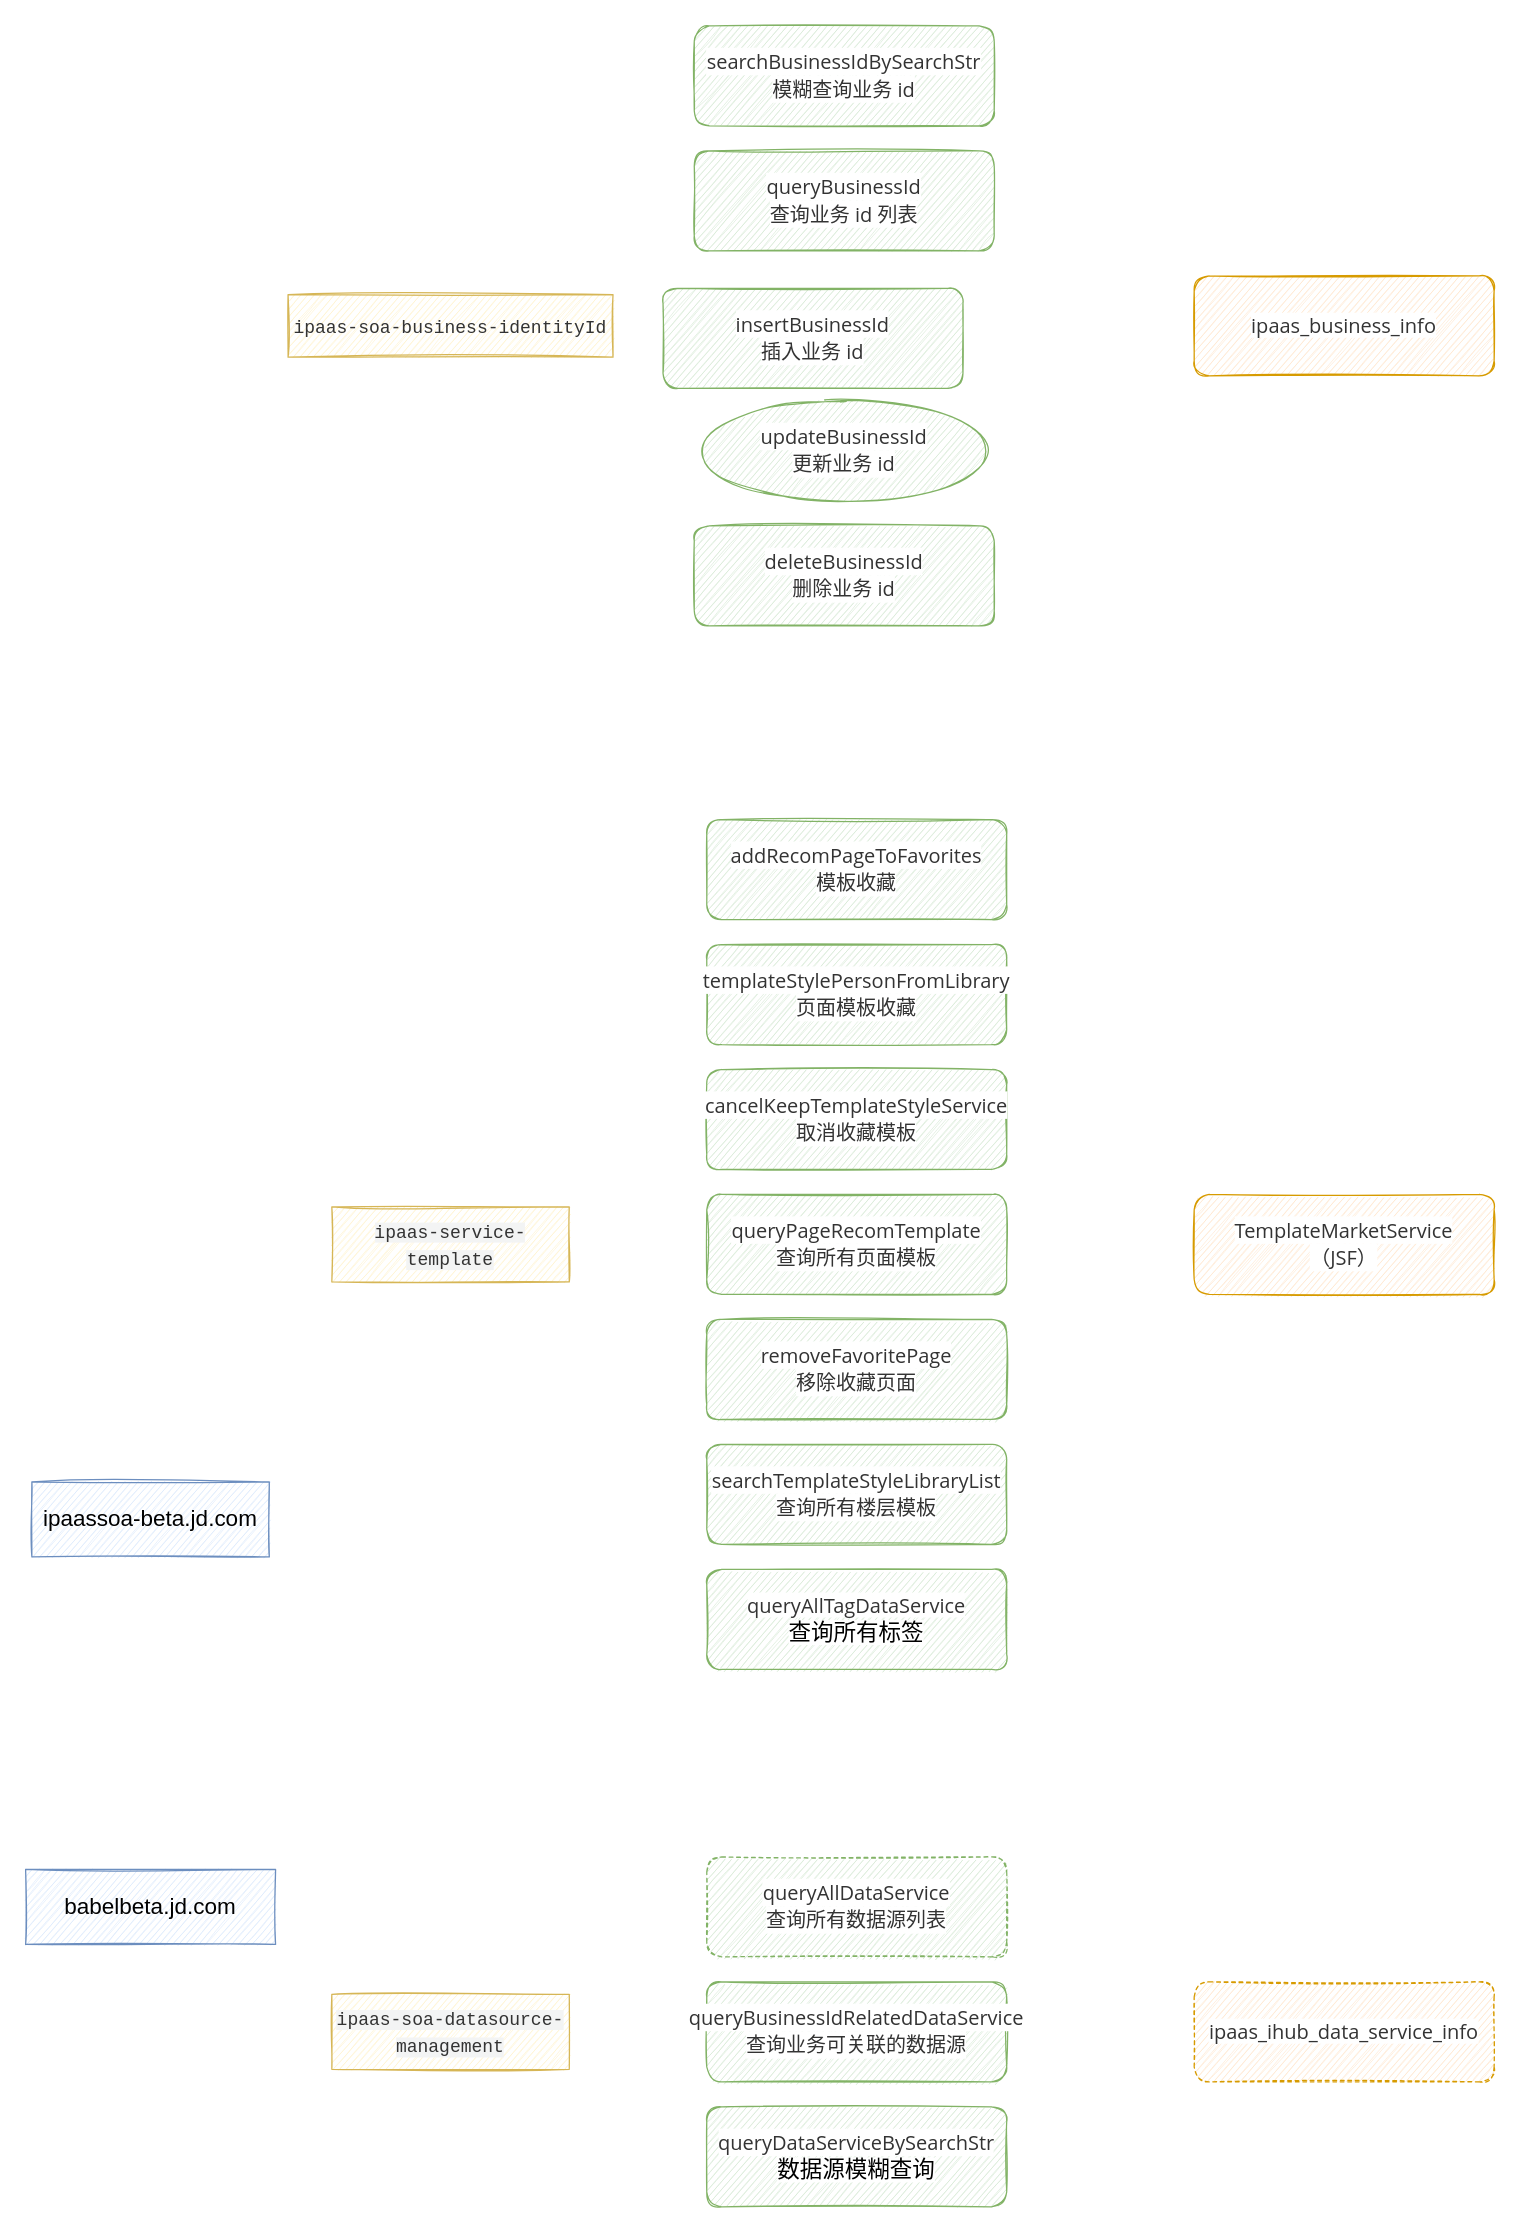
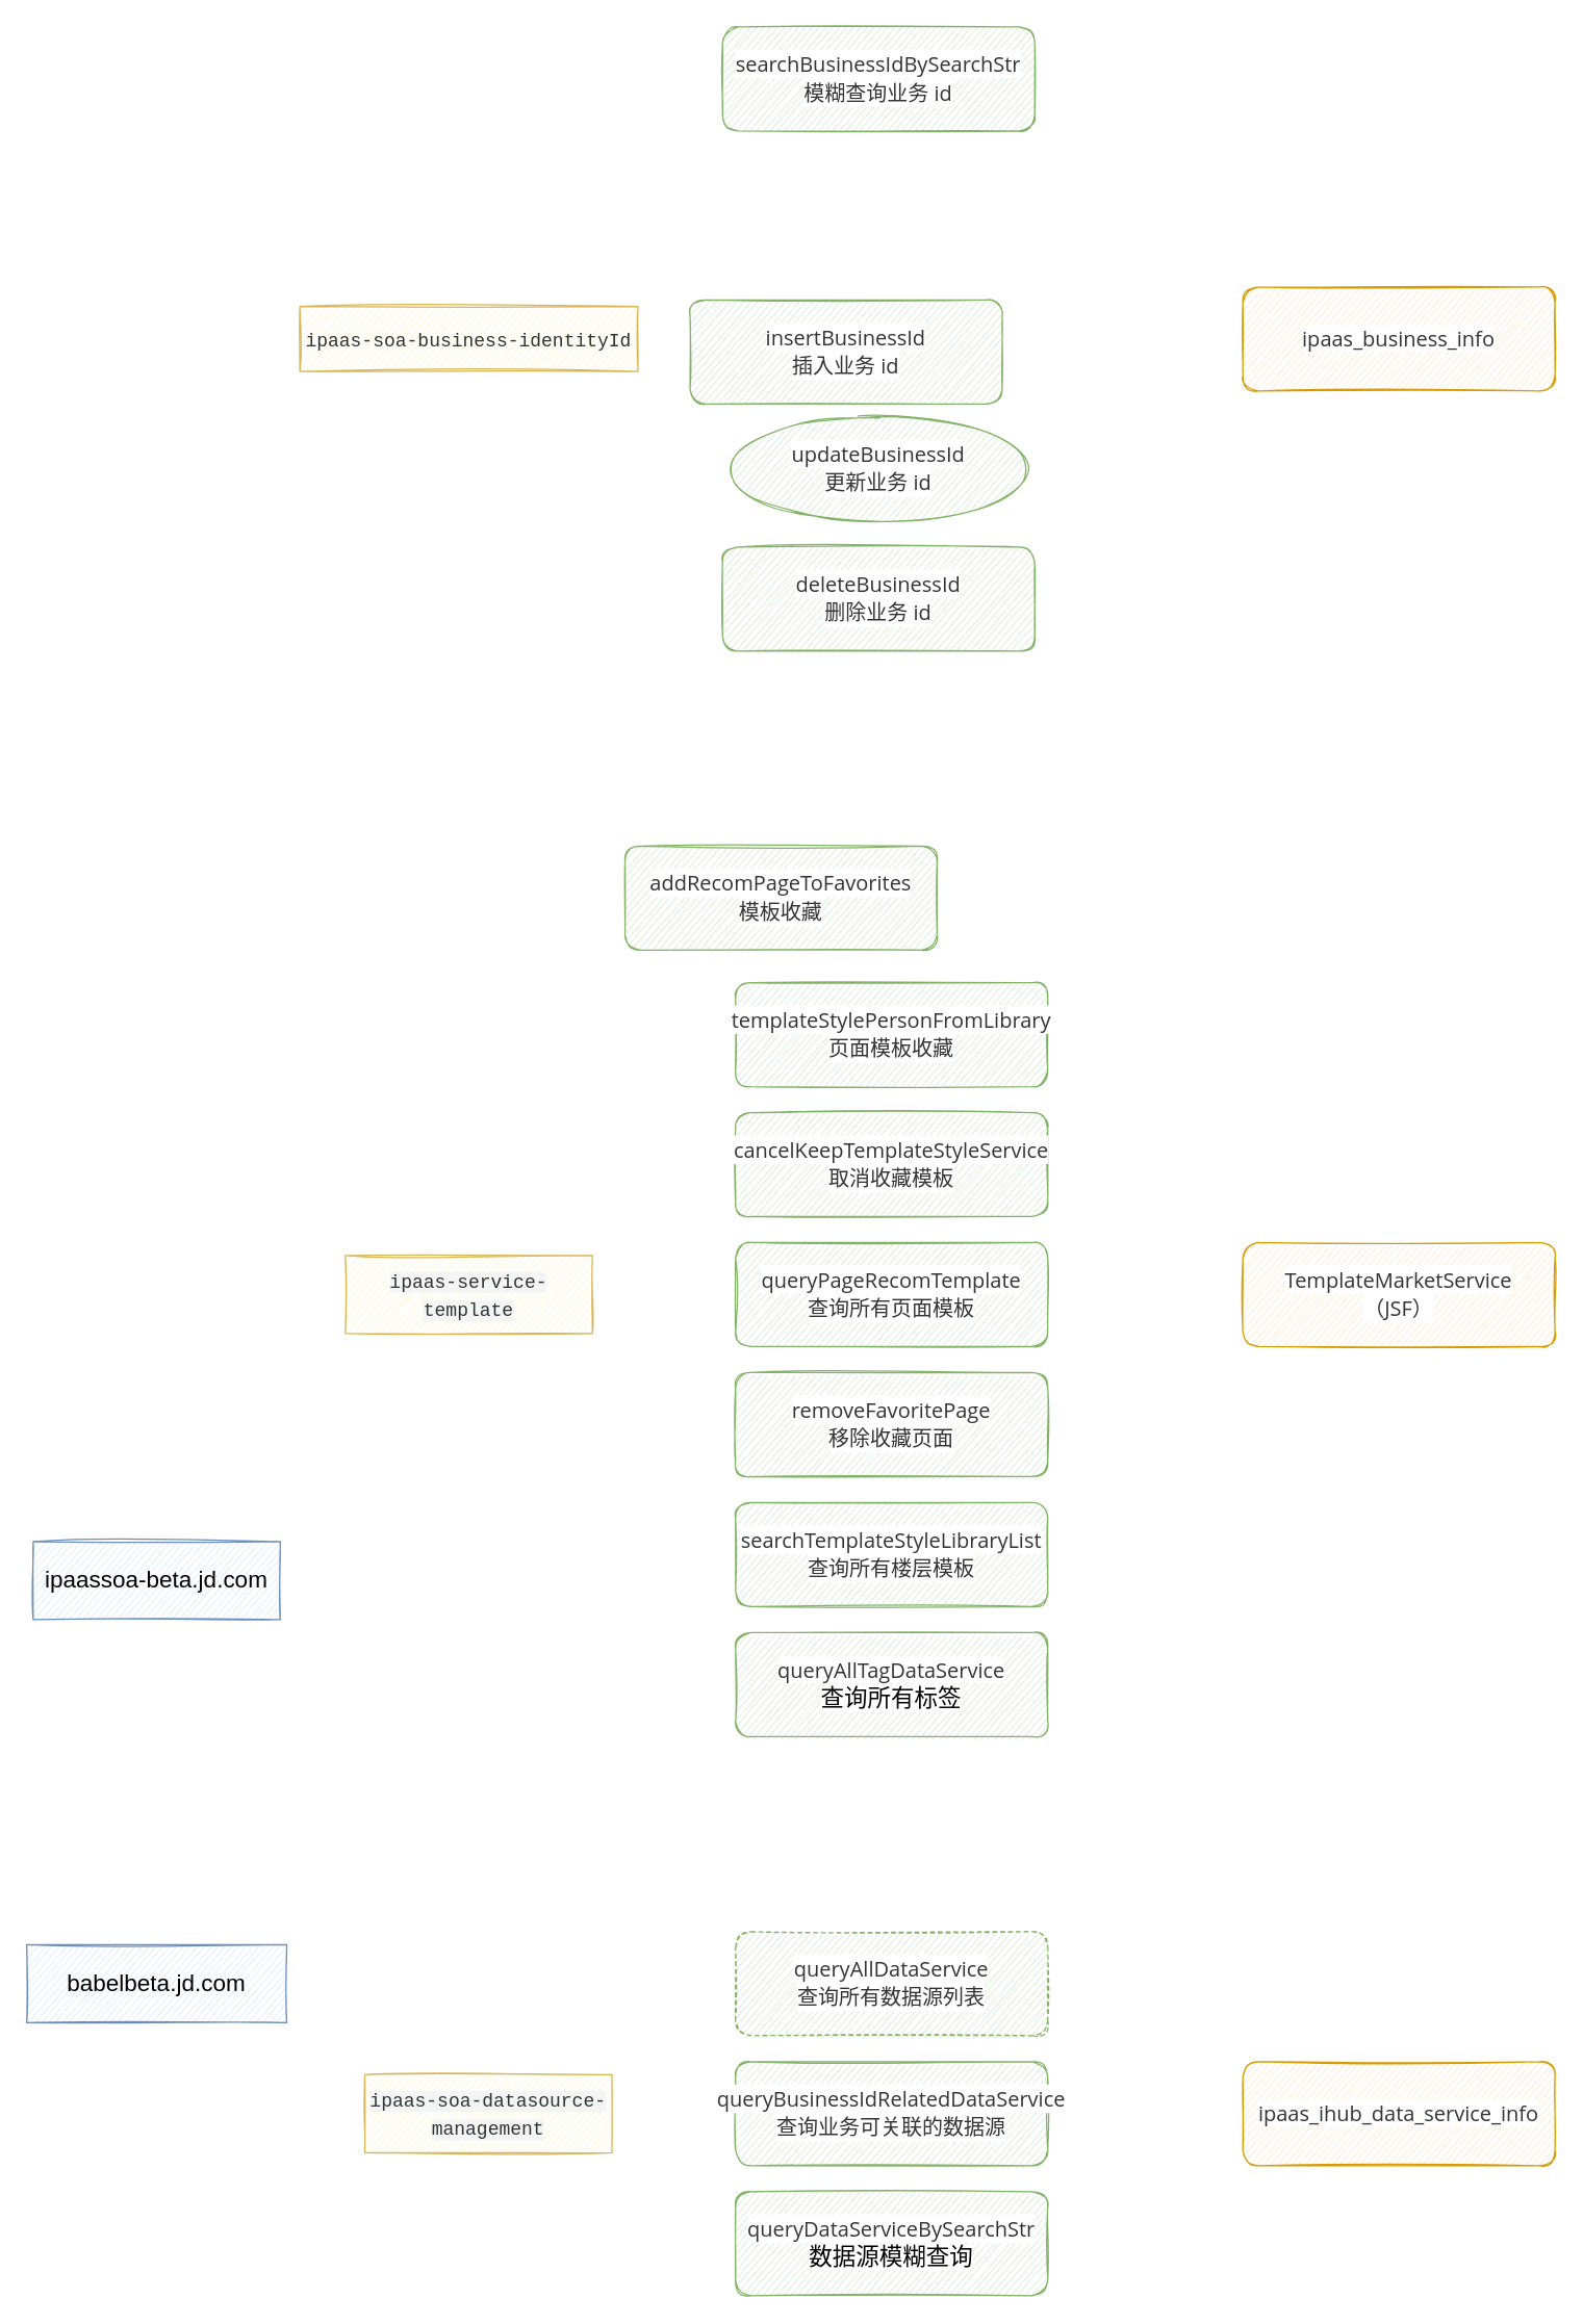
- <mxCell id="15" value="&lt;span style=&quot;color: rgb(51, 51, 51); font-family: &amp;quot;Open Sans&amp;quot;, &amp;quot;Clear Sans&amp;quot;, &amp;quot;Helvetica Neue&amp;quot;, Helvetica, Arial, &amp;quot;Segoe UI Emoji&amp;quot;, sans-serif; font-size: 16px; orphans: 4; text-align: left; background-color: rgb(255, 255, 255);&quot;&gt;queryBusinessId&lt;br&gt;&lt;/span&gt;&lt;span style=&quot;color: rgb(51, 51, 51); font-family: &amp;quot;Open Sans&amp;quot;, &amp;quot;Clear Sans&amp;quot;, &amp;quot;Helvetica Neue&amp;quot;, Helvetica, Arial, &amp;quot;Segoe UI Emoji&amp;quot;, sans-serif; font-size: 16px; orphans: 4; text-align: left; background-color: rgb(255, 255, 255);&quot;&gt;查询业务 id 列表&lt;br&gt;&lt;/span&gt;" style="rounded=1;whiteSpace=wrap;html=1;sketch=1;fontSize=18;fillColor=#d5e8d4;strokeColor=#82b366;" vertex="1" parent="1"><mxGeometry x="555" y="120" width="240" height="80" as="geometry" /></mxCell>
- <mxCell id="4" value="&lt;span style=&quot;color: rgb(51, 51, 51); font-family: &amp;quot;Open Sans&amp;quot;, &amp;quot;Clear Sans&amp;quot;, &amp;quot;Helvetica Neue&amp;quot;, Helvetica, Arial, &amp;quot;Segoe UI Emoji&amp;quot;, sans-serif; font-size: 16px; orphans: 4; text-align: left; background-color: rgb(255, 255, 255);&quot;&gt;addRecomPageToFavorites&lt;br&gt;模板收藏&lt;br&gt;&lt;/span&gt;" style="rounded=1;whiteSpace=wrap;html=1;sketch=1;fontSize=18;fillColor=#d5e8d4;strokeColor=#82b366;" vertex="1" parent="1"><mxGeometry x="565" y="655" width="240" height="80" as="geometry" /></mxCell>
+ <mxCell id="4" value="&lt;span style=&quot;color: rgb(51, 51, 51); font-family: &amp;quot;Open Sans&amp;quot;, &amp;quot;Clear Sans&amp;quot;, &amp;quot;Helvetica Neue&amp;quot;, Helvetica, Arial, &amp;quot;Segoe UI Emoji&amp;quot;, sans-serif; font-size: 16px; orphans: 4; text-align: left; background-color: rgb(255, 255, 255);&quot;&gt;addRecomPageToFavorites&lt;br&gt;模板收藏&lt;br&gt;&lt;/span&gt;" style="rounded=1;whiteSpace=wrap;html=1;sketch=1;fontSize=18;fillColor=#d5e8d4;strokeColor=#82b366;" vertex="1" parent="1"><mxGeometry x="480" y="650" width="240" height="80" as="geometry" /></mxCell>
- <mxCell id="20" value="&lt;span style=&quot;color: rgb(51, 51, 51); font-family: &amp;quot;Lucida Console&amp;quot;, Consolas, Courier, monospace; font-size: 14.4px; orphans: 4; text-align: left; background-color: rgb(243, 244, 244);&quot;&gt;ipaas-soa-datasource-management&lt;/span&gt;" style="rounded=0;whiteSpace=wrap;html=1;sketch=1;fontSize=18;fillColor=#fff2cc;strokeColor=#d6b656;" vertex="1" parent="1"><mxGeometry x="265" y="1595" width="190" height="60" as="geometry" /></mxCell>
+ <mxCell id="20" value="&lt;span style=&quot;color: rgb(51, 51, 51); font-family: &amp;quot;Lucida Console&amp;quot;, Consolas, Courier, monospace; font-size: 14.4px; orphans: 4; text-align: left; background-color: rgb(243, 244, 244);&quot;&gt;ipaas-soa-datasource-management&lt;/span&gt;" style="rounded=0;whiteSpace=wrap;html=1;sketch=1;fontSize=18;fillColor=#fff2cc;strokeColor=#d6b656;" vertex="1" parent="1"><mxGeometry x="280" y="1595" width="190" height="60" as="geometry" /></mxCell>
- <mxCell id="24" value="&lt;span style=&quot;orphans: 4; text-align: left; background-color: rgb(255, 255, 255);&quot;&gt;&lt;font face=&quot;Open Sans, Clear Sans, Helvetica Neue, Helvetica, Arial, Segoe UI Emoji, sans-serif&quot; color=&quot;#333333&quot;&gt;&lt;span style=&quot;font-size: 16px;&quot;&gt;ipaas_ihub_data_service_info&lt;/span&gt;&lt;/font&gt;&lt;br&gt;&lt;/span&gt;" style="rounded=1;whiteSpace=wrap;html=1;sketch=1;fontSize=18;fillColor=#ffe6cc;strokeColor=#d79b00;dashed=1;" vertex="1" parent="1"><mxGeometry x="955" y="1585" width="240" height="80" as="geometry" /></mxCell>
+ <mxCell id="24" value="&lt;span style=&quot;orphans: 4; text-align: left; background-color: rgb(255, 255, 255);&quot;&gt;&lt;font face=&quot;Open Sans, Clear Sans, Helvetica Neue, Helvetica, Arial, Segoe UI Emoji, sans-serif&quot; color=&quot;#333333&quot;&gt;&lt;span style=&quot;font-size: 16px;&quot;&gt;ipaas_ihub_data_service_info&lt;/span&gt;&lt;/font&gt;&lt;br&gt;&lt;/span&gt;" style="rounded=1;whiteSpace=wrap;html=1;sketch=1;fontSize=18;fillColor=#ffe6cc;strokeColor=#d79b00;" vertex="1" parent="1"><mxGeometry x="955" y="1585" width="240" height="80" as="geometry" /></mxCell>
